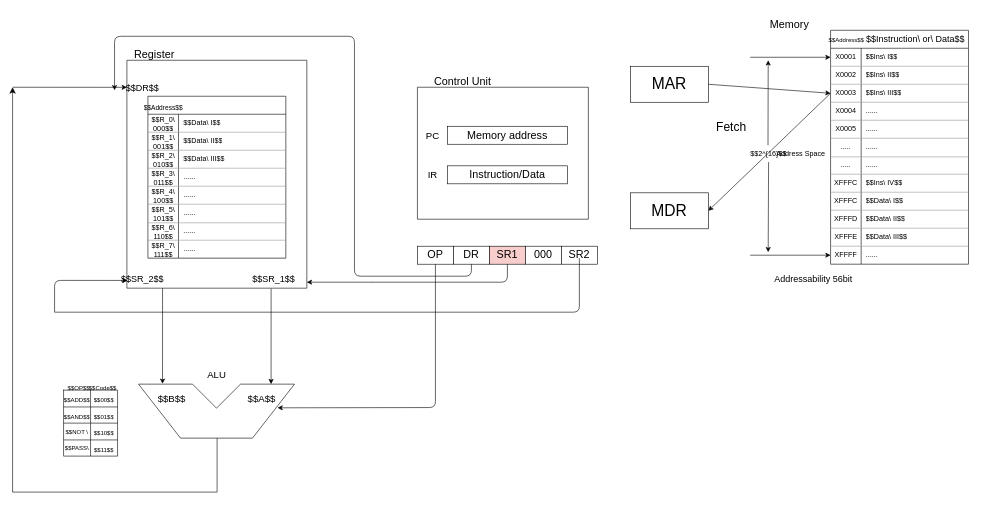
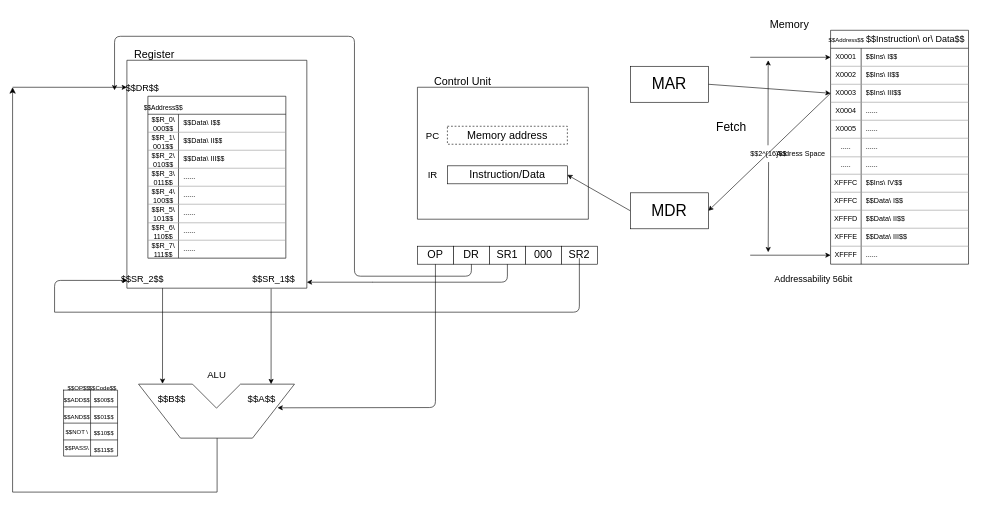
- <mxCell id="117" value="Memory address" style="rounded=0;whiteSpace=wrap;html=1;fontSize=18;" vertex="1" parent="116"><mxGeometry x="50" y="65" width="200" height="30" as="geometry" /></mxCell>
+ <mxCell id="117" value="Memory address" style="rounded=0;whiteSpace=wrap;html=1;fontSize=18;dashed=1;" vertex="1" parent="116"><mxGeometry x="50" y="65" width="200" height="30" as="geometry" /></mxCell>
+ <mxCell id="151" style="edgeStyle=none;html=1;exitX=0;exitY=0.5;exitDx=0;exitDy=0;entryX=1;entryY=0.5;entryDx=0;entryDy=0;fontSize=26;" edge="1" parent="1" source="152" target="122"><mxGeometry relative="1" as="geometry" /></mxCell>
- <mxCell id="126" value="SR1" style="rounded=0;whiteSpace=wrap;html=1;fontSize=18;fillColor=#f8cecc;" vertex="1" parent="123"><mxGeometry x="120" width="60" height="30" as="geometry" /></mxCell>
+ <mxCell id="126" value="SR1" style="rounded=0;whiteSpace=wrap;html=1;fontSize=18;" vertex="1" parent="123"><mxGeometry x="120" width="60" height="30" as="geometry" /></mxCell>
